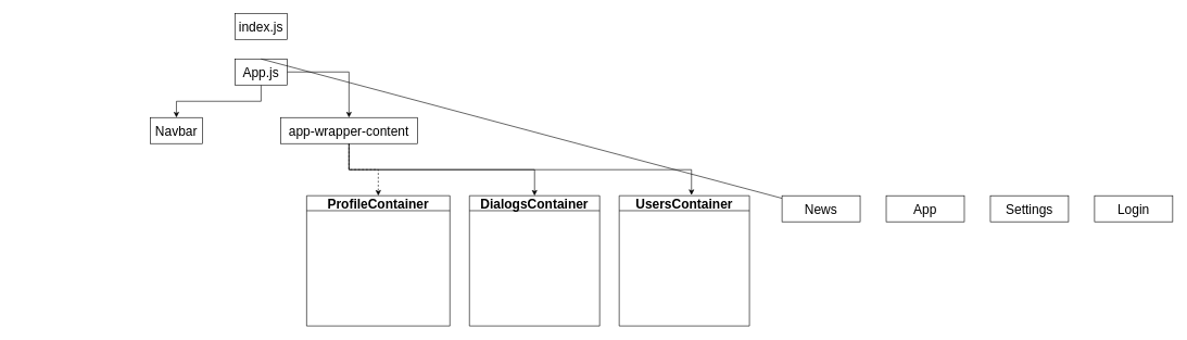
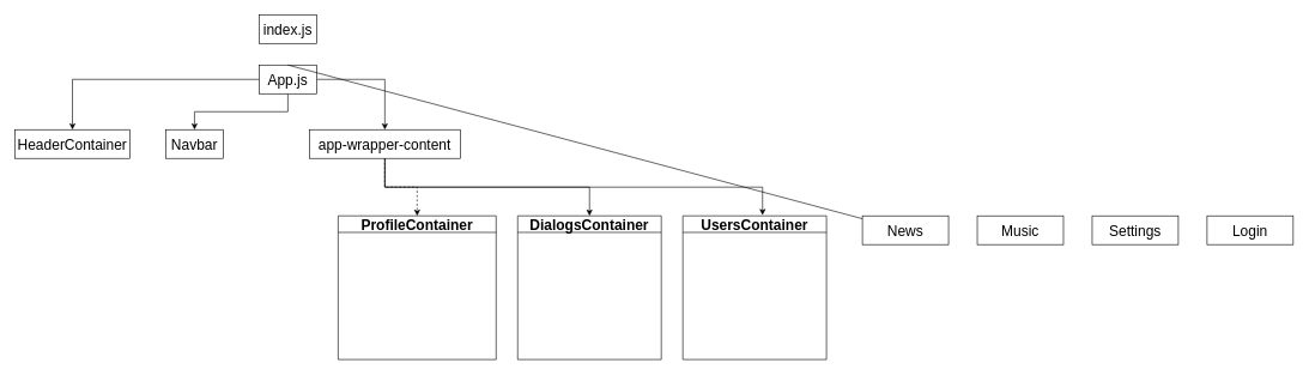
+ <mxCell id="2" style="edgeStyle=orthogonalEdgeStyle;rounded=0;orthogonalLoop=1;jettySize=auto;html=1;" edge="1" parent="1" source="5" target="8"><mxGeometry relative="1" as="geometry" /></mxCell>
+ <mxCell id="8" value="&lt;font&gt;&lt;span style=&quot;font-size: 20px&quot;&gt;HeaderContainer&lt;/span&gt;&lt;br&gt;&lt;/font&gt;" style="rounded=0;whiteSpace=wrap;html=1;" vertex="1" parent="1"><mxGeometry x="20" y="180" width="160" height="40" as="geometry" /></mxCell>
- <mxCell id="18" value="&lt;font&gt;&lt;span style=&quot;font-size: 20px&quot;&gt;App&lt;/span&gt;&lt;br&gt;&lt;/font&gt;" style="rounded=0;whiteSpace=wrap;html=1;" vertex="1" parent="1"><mxGeometry x="1360" y="300" width="120" height="40" as="geometry" /></mxCell>
+ <mxCell id="18" value="&lt;font&gt;&lt;span style=&quot;font-size: 20px&quot;&gt;Music&lt;/span&gt;&lt;br&gt;&lt;/font&gt;" style="rounded=0;whiteSpace=wrap;html=1;" vertex="1" parent="1"><mxGeometry x="1360" y="300" width="120" height="40" as="geometry" /></mxCell>
